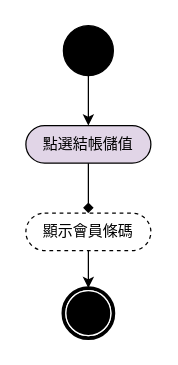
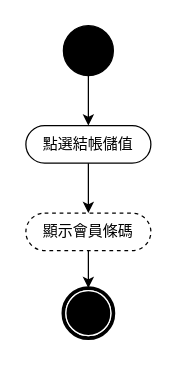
- <mxCell id="4" value="點選結帳儲值" style="rounded=1;whiteSpace=wrap;html=1;shadow=0;comic=0;labelBackgroundColor=none;strokeWidth=1;fontFamily=Verdana;fontSize=12;align=center;arcSize=50;fillColor=#e1d5e7;" vertex="1" parent="1"><mxGeometry x="20" y="100" width="100" height="30" as="geometry" /></mxCell>
+ <mxCell id="4" value="點選結帳儲值" style="rounded=1;whiteSpace=wrap;html=1;shadow=0;comic=0;labelBackgroundColor=none;strokeWidth=1;fontFamily=Verdana;fontSize=12;align=center;arcSize=50;" vertex="1" parent="1"><mxGeometry x="20" y="100" width="100" height="30" as="geometry" /></mxCell>
- <mxCell id="5" style="edgeStyle=orthogonalEdgeStyle;rounded=0;orthogonalLoop=1;jettySize=auto;html=1;entryX=0.5;entryY=0;entryDx=0;entryDy=0;exitX=0.5;exitY=1;exitDx=0;exitDy=0;endArrow=diamond;" edge="1" parent="1" source="4" target="8"><mxGeometry relative="1" as="geometry"><mxPoint x="-3" y="155" as="sourcePoint" /><mxPoint x="70" y="160" as="targetPoint" /></mxGeometry></mxCell>
+ <mxCell id="5" style="edgeStyle=orthogonalEdgeStyle;rounded=0;orthogonalLoop=1;jettySize=auto;html=1;entryX=0.5;entryY=0;entryDx=0;entryDy=0;exitX=0.5;exitY=1;exitDx=0;exitDy=0;" edge="1" parent="1" source="4" target="8"><mxGeometry relative="1" as="geometry"><mxPoint x="-3" y="155" as="sourcePoint" /><mxPoint x="70" y="160" as="targetPoint" /></mxGeometry></mxCell>
